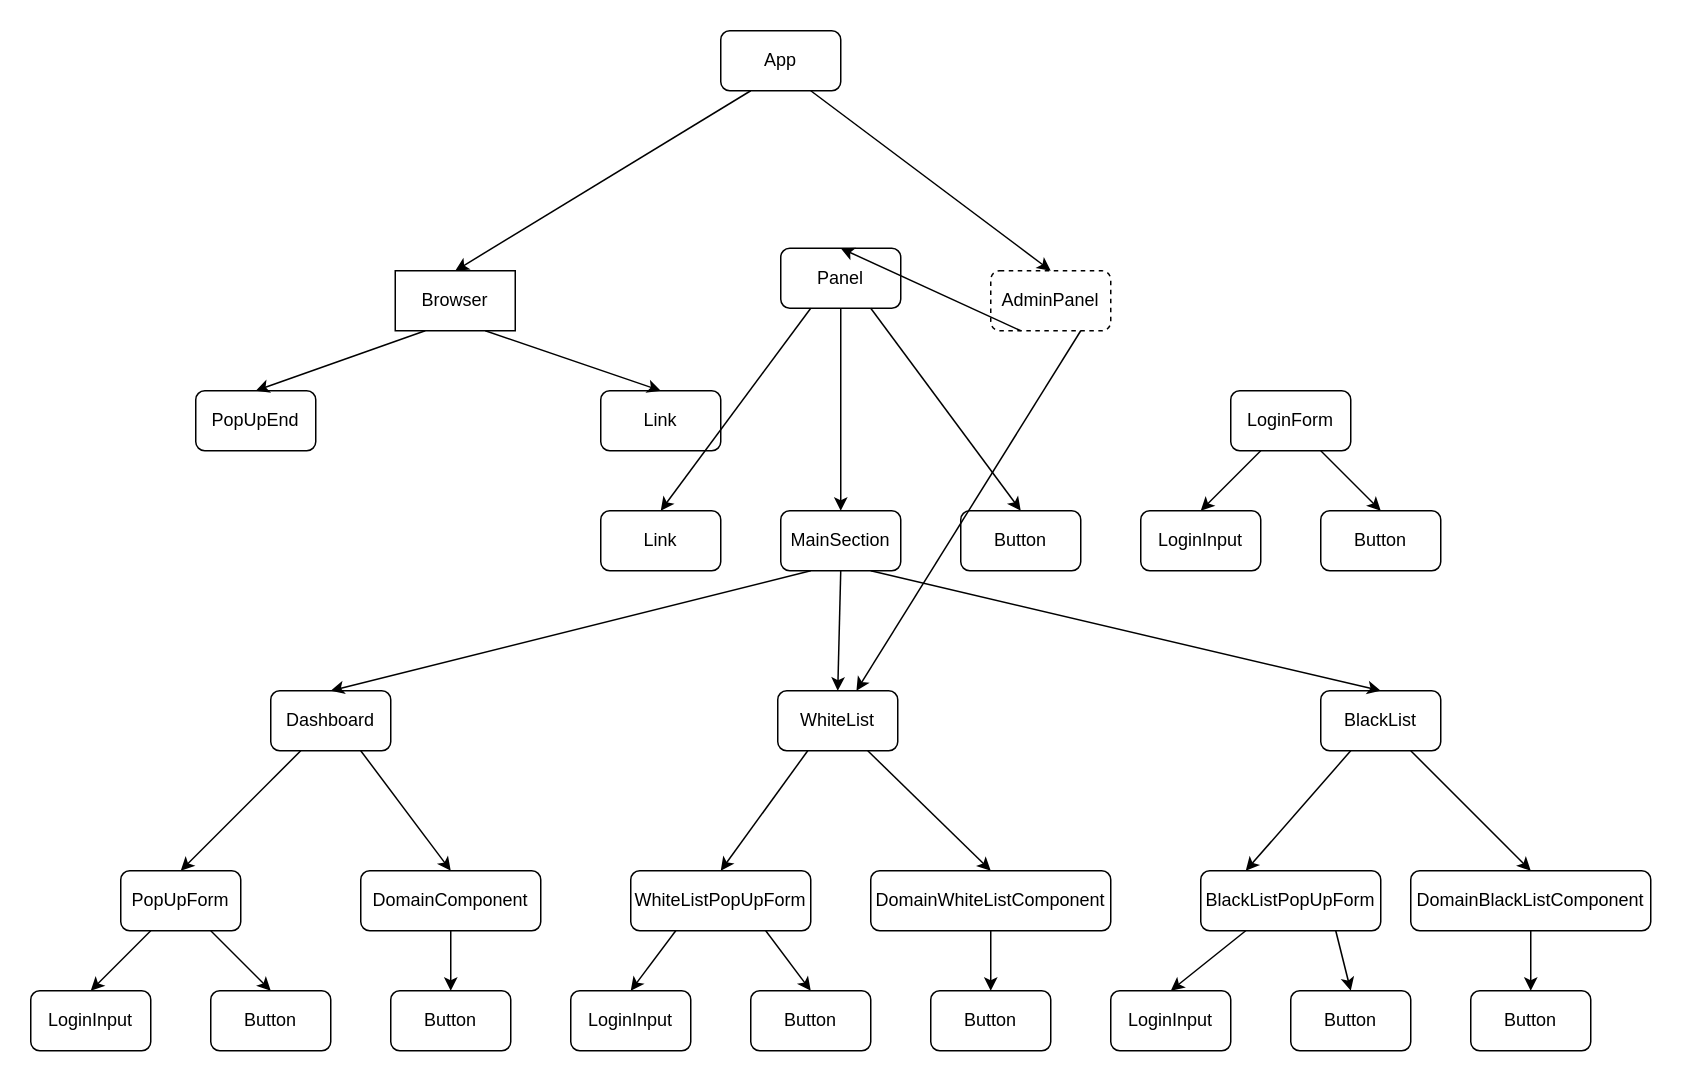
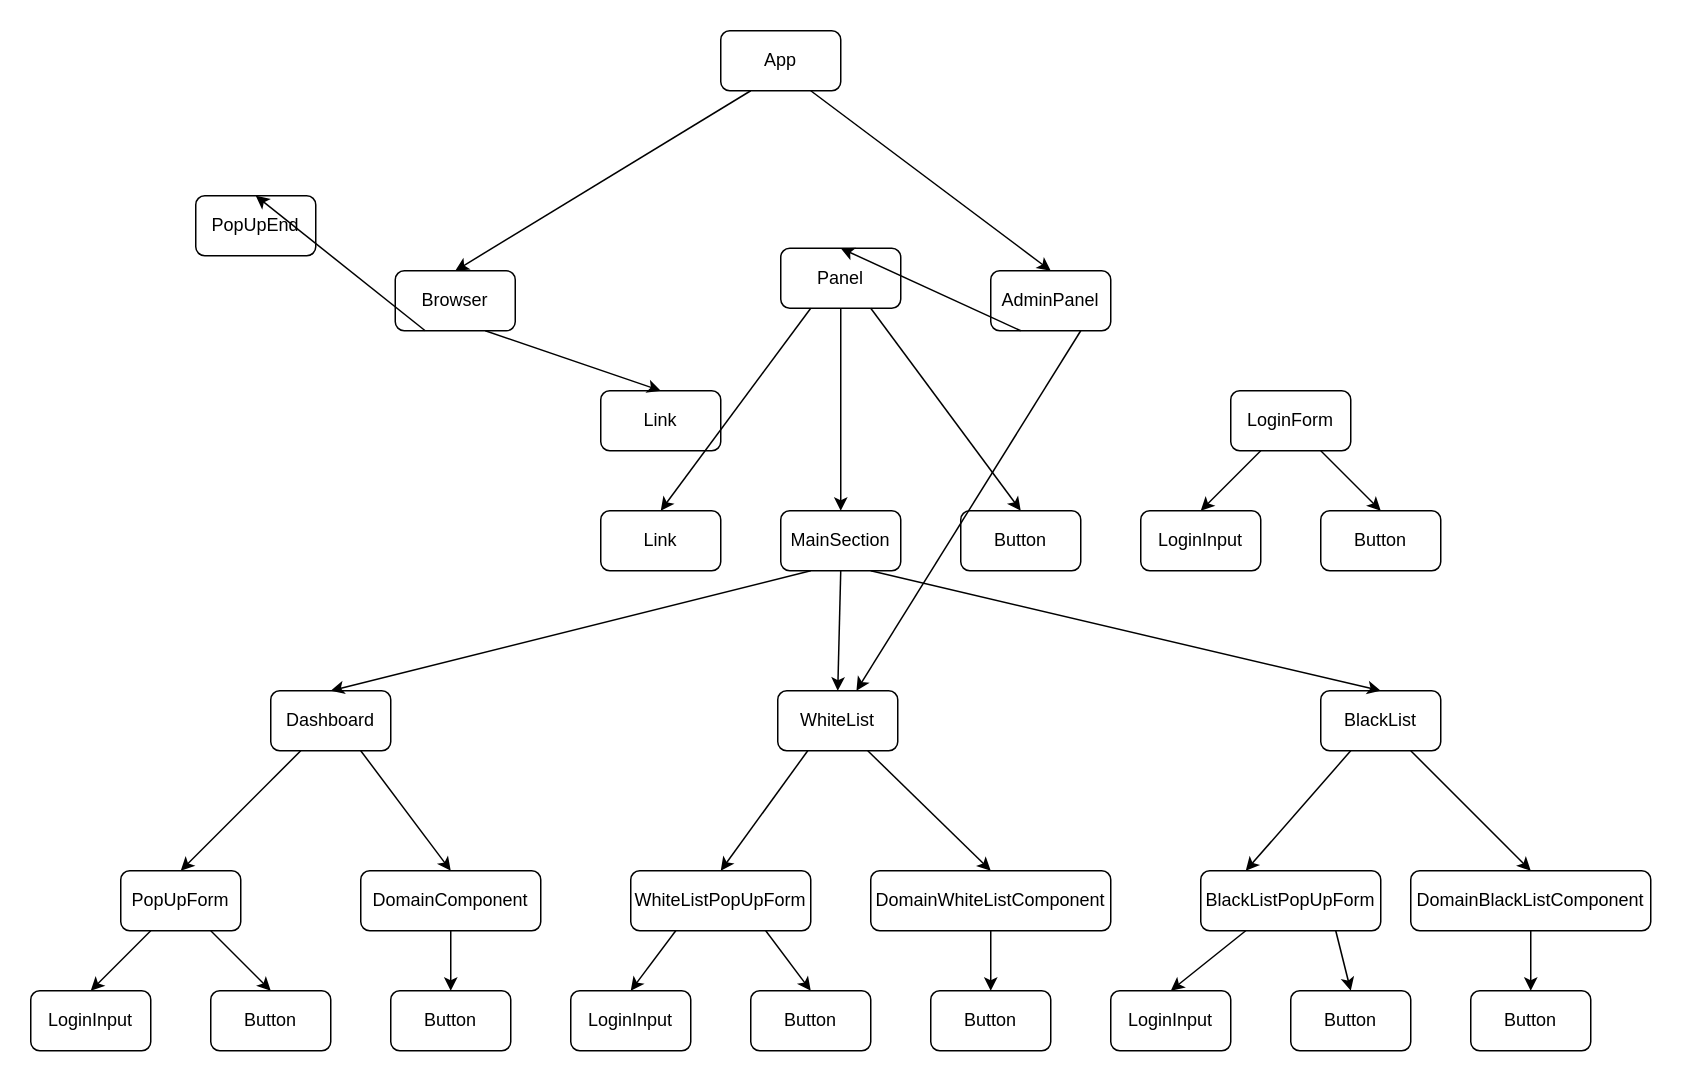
- <mxCell id="3" value="Browser" style="whiteSpace=wrap;html=1;rounded=0;" vertex="1" parent="1"><mxGeometry x="263" y="180" width="80" height="40" as="geometry" /></mxCell>
+ <mxCell id="3" value="Browser" style="rounded=1;whiteSpace=wrap;html=1;" vertex="1" parent="1"><mxGeometry x="263" y="180" width="80" height="40" as="geometry" /></mxCell>
- <mxCell id="4" value="AdminPanel" style="rounded=1;whiteSpace=wrap;html=1;dashed=1;" vertex="1" parent="1"><mxGeometry x="660" y="180" width="80" height="40" as="geometry" /></mxCell>
+ <mxCell id="4" value="AdminPanel" style="rounded=1;whiteSpace=wrap;html=1;" vertex="1" parent="1"><mxGeometry x="660" y="180" width="80" height="40" as="geometry" /></mxCell>
- <mxCell id="5" value="PopUpEnd" style="rounded=1;whiteSpace=wrap;html=1;" vertex="1" parent="1"><mxGeometry x="130" y="260" width="80" height="40" as="geometry" /></mxCell>
+ <mxCell id="5" value="PopUpEnd" style="rounded=1;whiteSpace=wrap;html=1;" vertex="1" parent="1"><mxGeometry x="130" y="130" width="80" height="40" as="geometry" /></mxCell>
